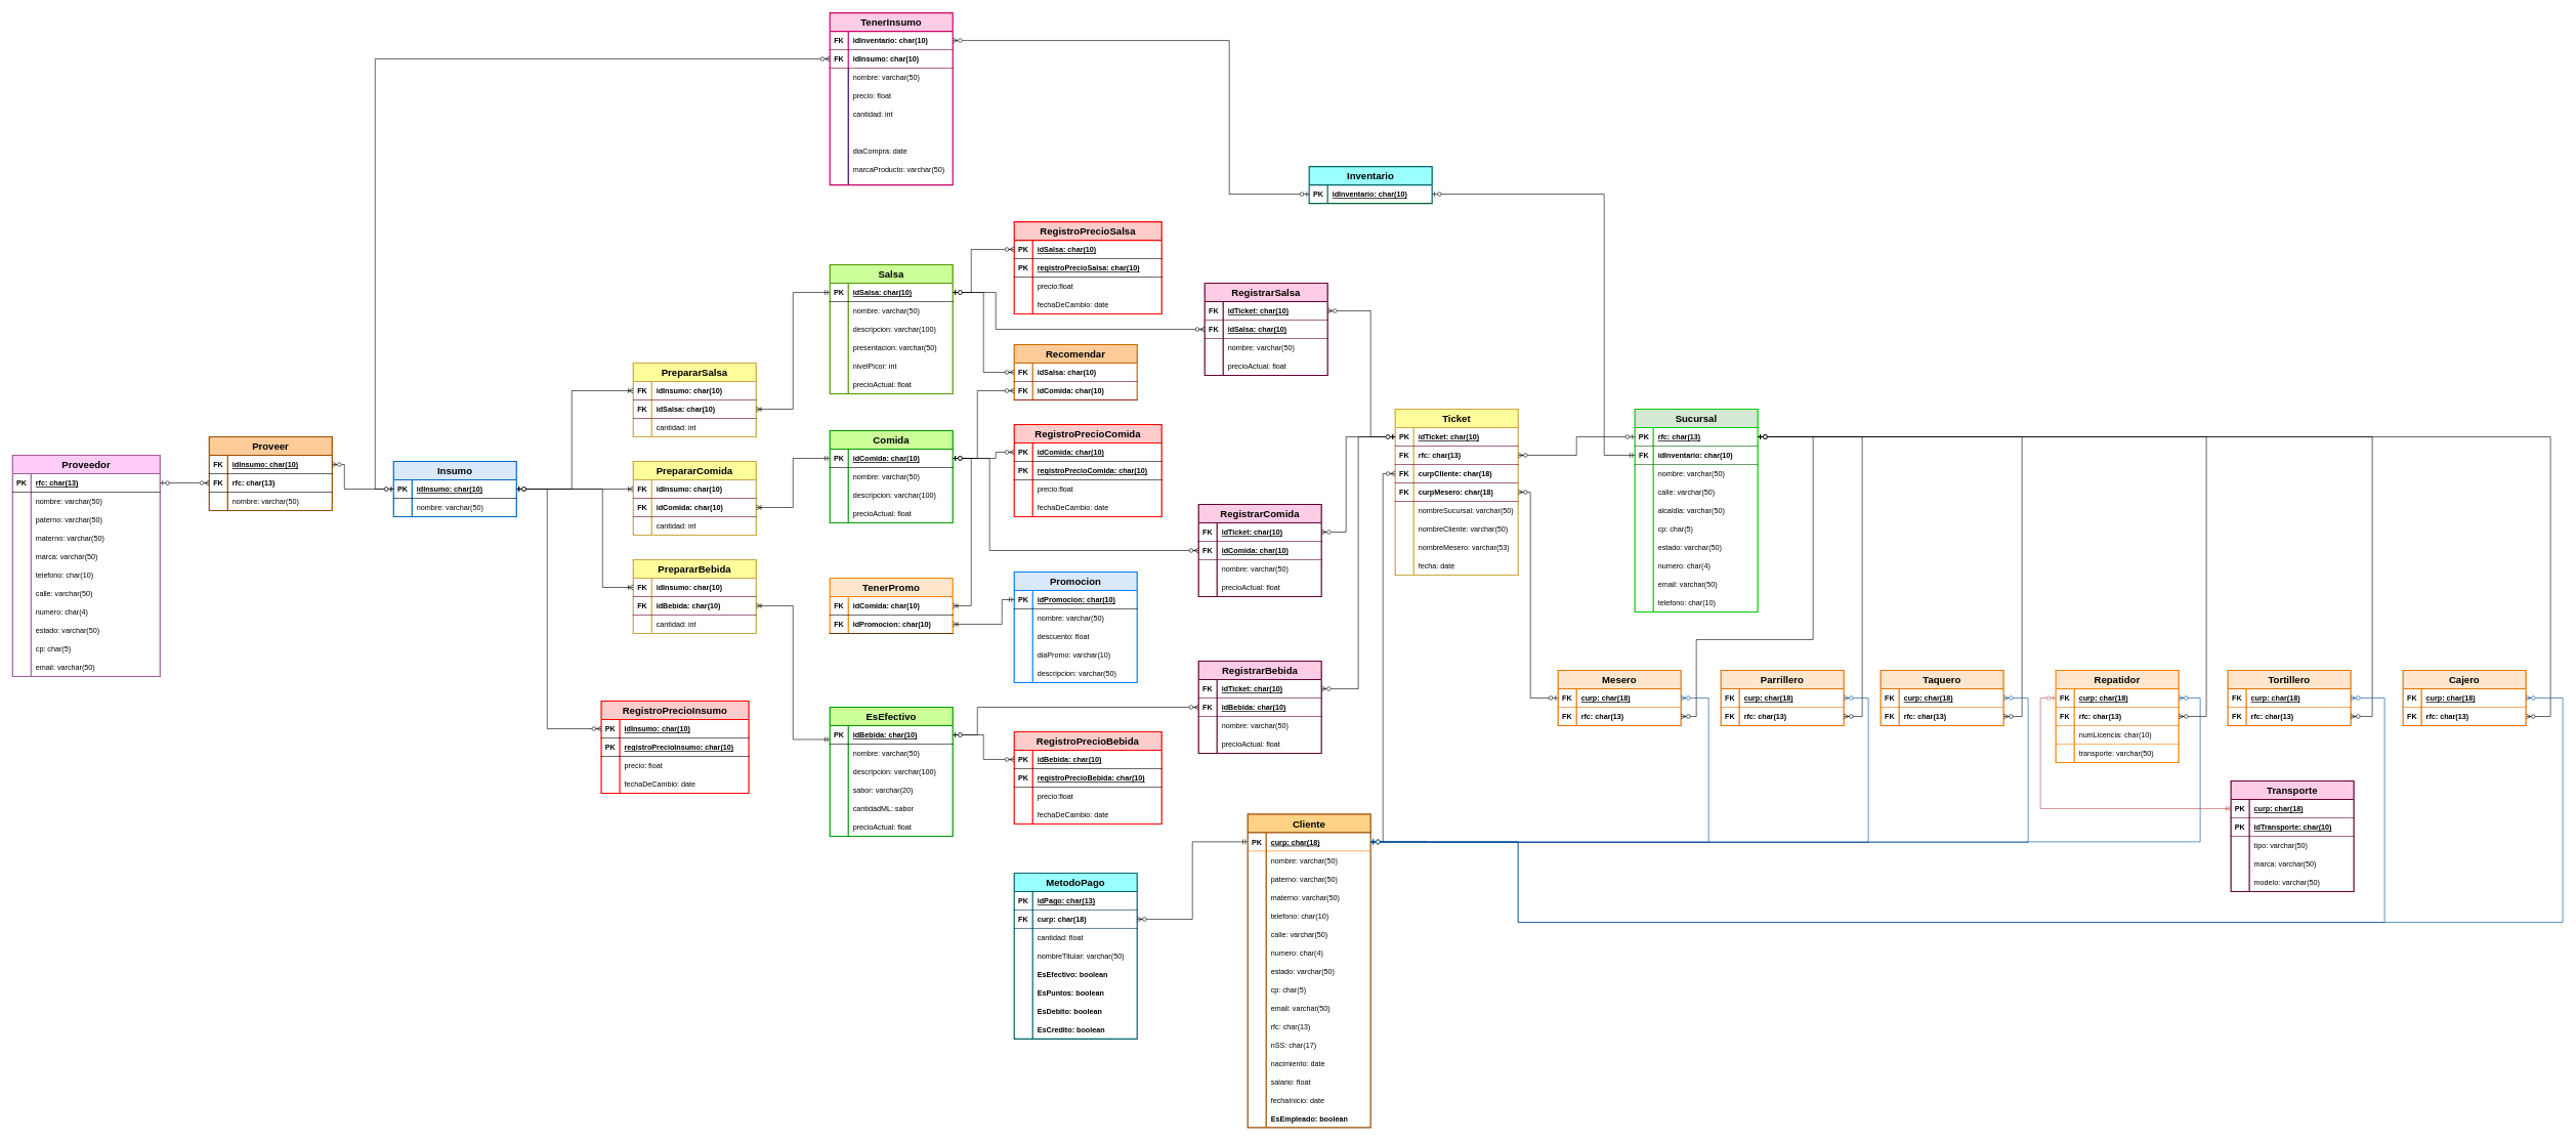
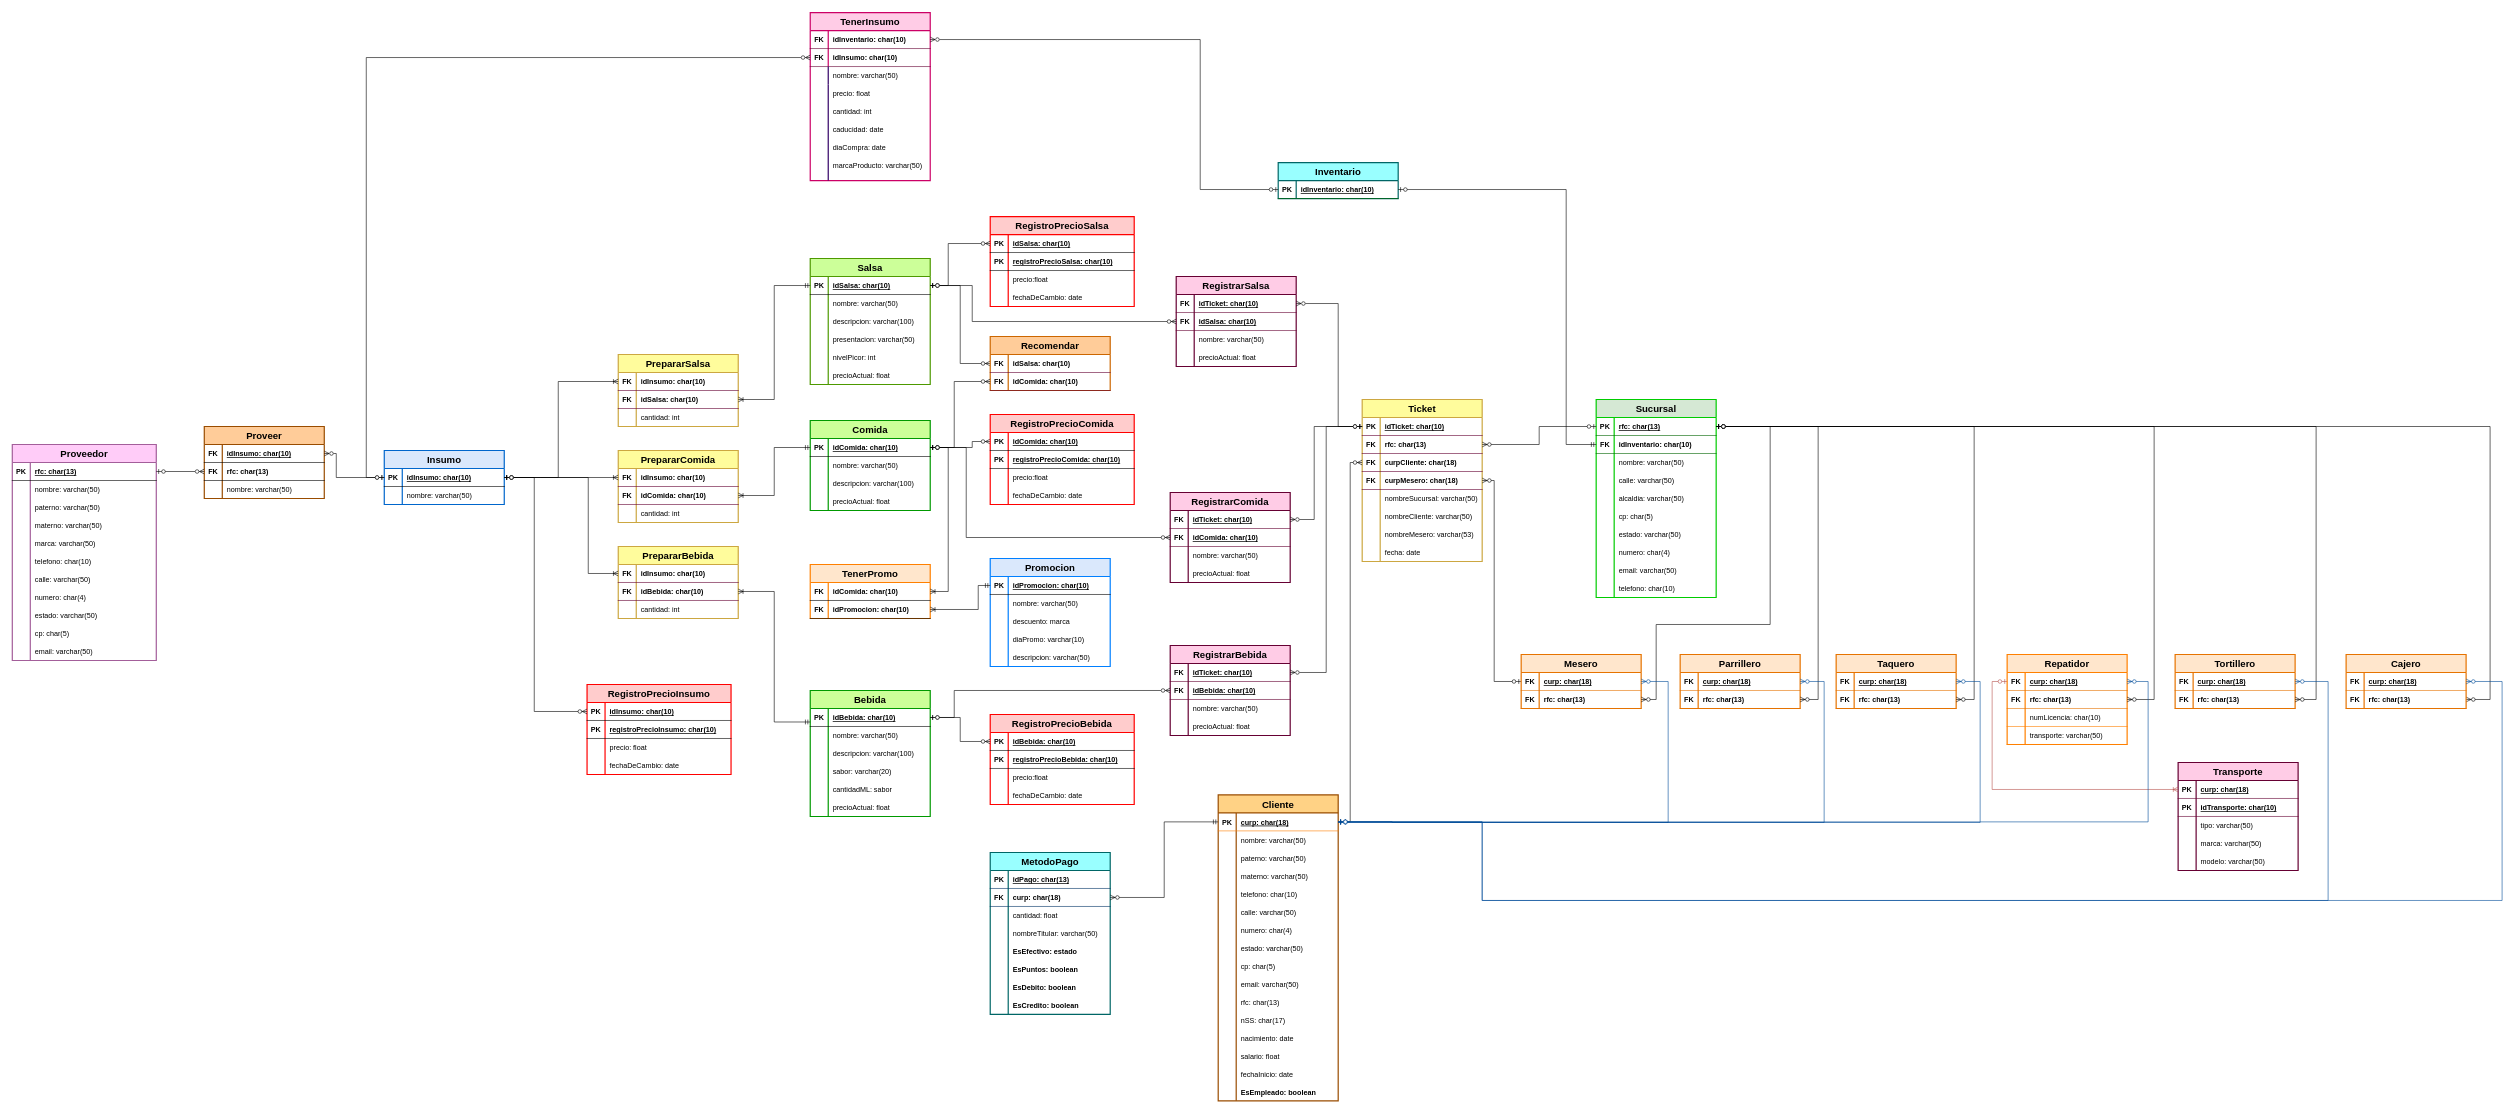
+ <mxCell id="515" value="caducidad: date" style="shape=partialRectangle;connectable=0;fillColor=none;top=0;left=0;bottom=0;right=0;align=left;spacingLeft=6;overflow=hidden;strokeColor=#006600;" parent="1" vertex="1"><mxGeometry x="1380" y="200" width="170" height="30" as="geometry"><mxRectangle width="170" height="30" as="alternateBounds" /></mxGeometry></mxCell>
- <mxCell id="532" value="descuento: float" style="shape=partialRectangle;connectable=0;fillColor=none;top=0;left=0;bottom=0;right=0;align=left;spacingLeft=6;overflow=hidden;" parent="530" vertex="1"><mxGeometry x="30" width="170" height="30" as="geometry"><mxRectangle width="170" height="30" as="alternateBounds" /></mxGeometry></mxCell>
+ <mxCell id="532" value="descuento: marca" style="shape=partialRectangle;connectable=0;fillColor=none;top=0;left=0;bottom=0;right=0;align=left;spacingLeft=6;overflow=hidden;" parent="530" vertex="1"><mxGeometry x="30" width="170" height="30" as="geometry"><mxRectangle width="170" height="30" as="alternateBounds" /></mxGeometry></mxCell>
- <mxCell id="9" value="EsEfectivo" style="shape=table;startSize=30;container=1;collapsible=1;childLayout=tableLayout;fixedRows=1;rowLines=0;fontStyle=1;align=center;resizeLast=1;labelBackgroundColor=none;fontSize=16;fillColor=#CCFF99;strokeColor=#009900;strokeWidth=2;" parent="1" vertex="1"><mxGeometry x="1350" y="1150" width="200" height="210" as="geometry" /></mxCell>
+ <mxCell id="9" value="Bebida" style="shape=table;startSize=30;container=1;collapsible=1;childLayout=tableLayout;fixedRows=1;rowLines=0;fontStyle=1;align=center;resizeLast=1;labelBackgroundColor=none;fontSize=16;fillColor=#CCFF99;strokeColor=#009900;strokeWidth=2;" parent="1" vertex="1"><mxGeometry x="1350" y="1150" width="200" height="210" as="geometry" /></mxCell>
- <mxCell id="261" value="EsEfectivo: boolean" style="shape=partialRectangle;connectable=0;fillColor=none;top=0;left=0;bottom=0;right=0;align=left;spacingLeft=6;overflow=hidden;strokeColor=#003366;fontStyle=1" parent="259" vertex="1"><mxGeometry x="30" width="170" height="30" as="geometry"><mxRectangle width="170" height="30" as="alternateBounds" /></mxGeometry></mxCell>
+ <mxCell id="261" value="EsEfectivo: estado" style="shape=partialRectangle;connectable=0;fillColor=none;top=0;left=0;bottom=0;right=0;align=left;spacingLeft=6;overflow=hidden;strokeColor=#003366;fontStyle=1" parent="259" vertex="1"><mxGeometry x="30" width="170" height="30" as="geometry"><mxRectangle width="170" height="30" as="alternateBounds" /></mxGeometry></mxCell>
